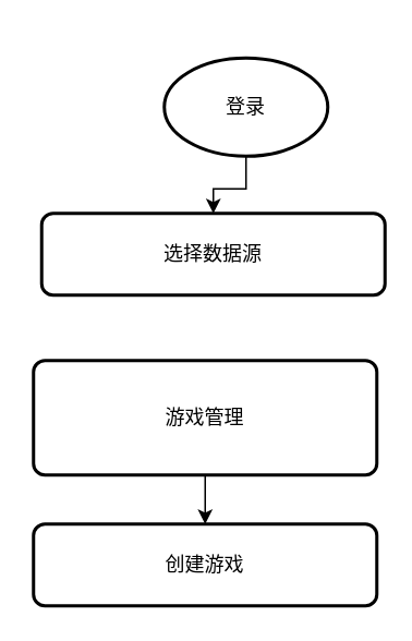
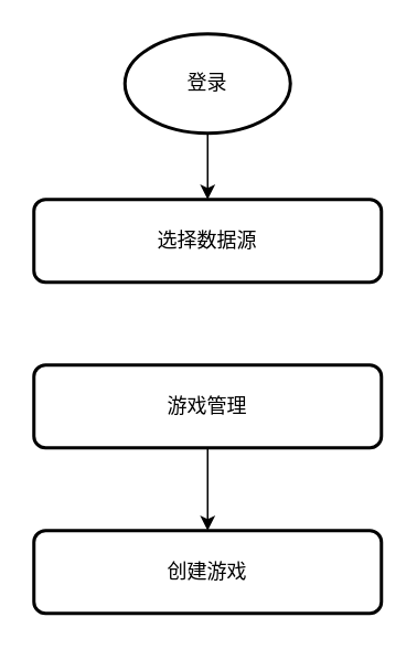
- <mxCell id="3" value="登录" style="strokeWidth=2;html=1;shape=mxgraph.flowchart.start_1;whiteSpace=wrap;" vertex="1" parent="1"><mxGeometry x="100" y="35" width="100" height="60" as="geometry" /></mxCell>
+ <mxCell id="3" value="登录" style="strokeWidth=2;html=1;shape=mxgraph.flowchart.start_1;whiteSpace=wrap;" vertex="1" parent="1"><mxGeometry x="75" y="20" width="100" height="60" as="geometry" /></mxCell>
- <mxCell id="4" value="选择数据源" style="rounded=1;whiteSpace=wrap;html=1;absoluteArcSize=1;arcSize=14;strokeWidth=2;" vertex="1" parent="1"><mxGeometry x="25" y="130" width="210" height="50" as="geometry" /></mxCell>
+ <mxCell id="4" value="选择数据源" style="rounded=1;whiteSpace=wrap;html=1;absoluteArcSize=1;arcSize=14;strokeWidth=2;" vertex="1" parent="1"><mxGeometry x="20" y="120" width="210" height="50" as="geometry" /></mxCell>
- <mxCell id="6" value="游戏管理" style="rounded=1;whiteSpace=wrap;html=1;absoluteArcSize=1;arcSize=14;strokeWidth=2;" vertex="1" parent="1"><mxGeometry x="20" y="220" width="210" height="70" as="geometry" /></mxCell>
+ <mxCell id="6" value="游戏管理" style="rounded=1;whiteSpace=wrap;html=1;absoluteArcSize=1;arcSize=14;strokeWidth=2;" vertex="1" parent="1"><mxGeometry x="20" y="220" width="210" height="50" as="geometry" /></mxCell>
